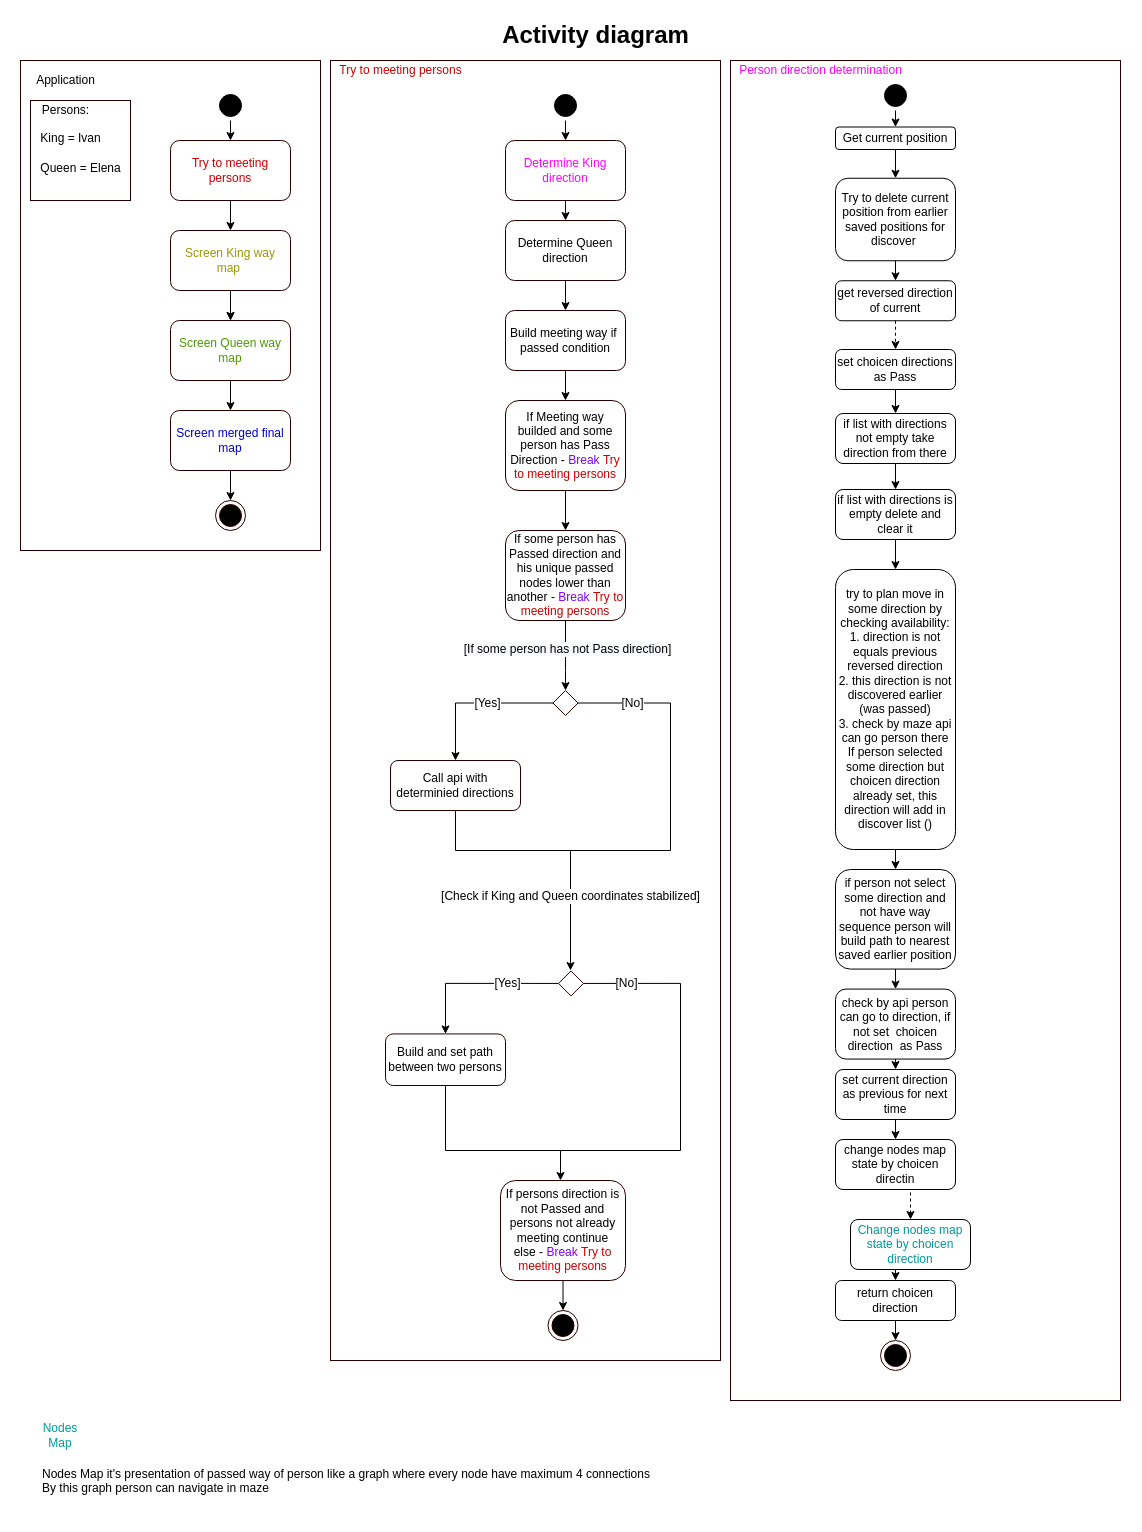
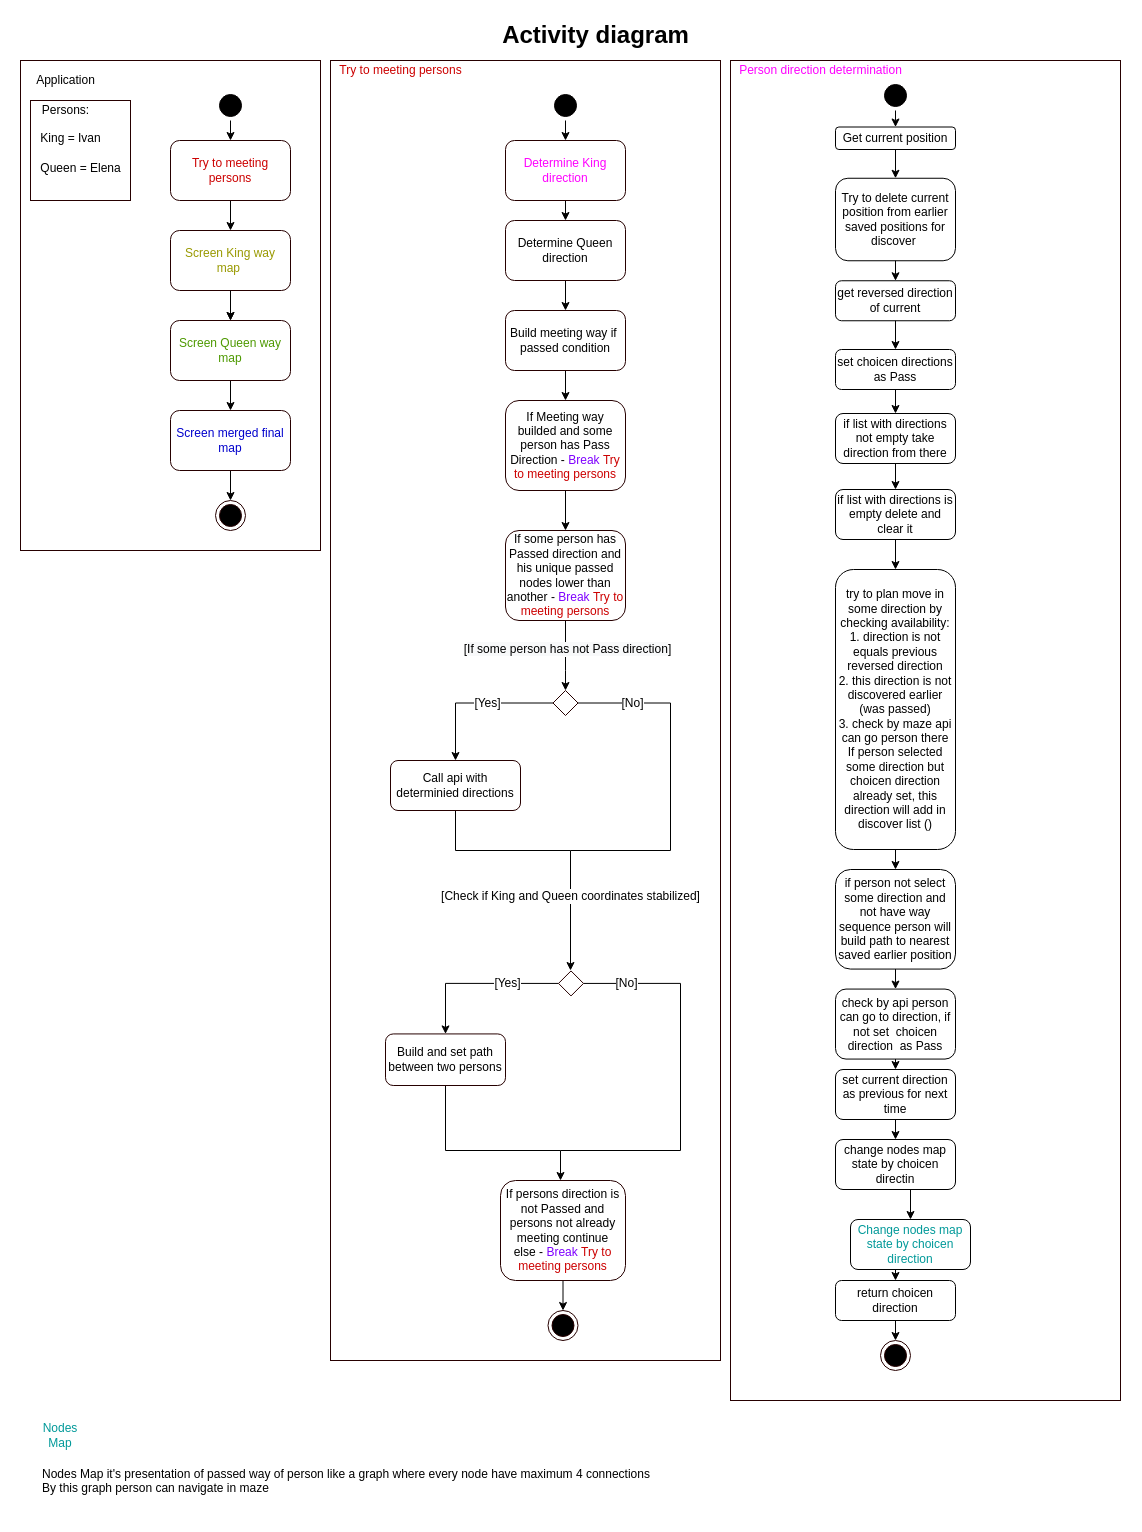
- <mxCell id="62" style="edgeStyle=orthogonalEdgeStyle;rounded=0;orthogonalLoop=1;jettySize=auto;html=1;exitX=0.5;exitY=1;exitDx=0;exitDy=0;fontColor=#000000;entryX=0.5;entryY=0;entryDx=0;entryDy=0;dashed=1;" edge="1" parent="1" source="63" target="67"><mxGeometry relative="1" as="geometry"><mxPoint x="895" y="349" as="targetPoint" /></mxGeometry></mxCell>
+ <mxCell id="62" style="edgeStyle=orthogonalEdgeStyle;rounded=0;orthogonalLoop=1;jettySize=auto;html=1;exitX=0.5;exitY=1;exitDx=0;exitDy=0;fontColor=#000000;entryX=0.5;entryY=0;entryDx=0;entryDy=0;" edge="1" parent="1" source="63" target="67"><mxGeometry relative="1" as="geometry"><mxPoint x="895" y="349" as="targetPoint" /></mxGeometry></mxCell>
- <mxCell id="78" style="edgeStyle=orthogonalEdgeStyle;rounded=0;orthogonalLoop=1;jettySize=auto;html=1;exitX=0.5;exitY=1;exitDx=0;exitDy=0;fontColor=#000000;entryX=0.5;entryY=0;entryDx=0;entryDy=0;dashed=1;" edge="1" parent="1" source="79" target="81"><mxGeometry relative="1" as="geometry"><mxPoint x="895" y="1259" as="targetPoint" /></mxGeometry></mxCell>
+ <mxCell id="78" style="edgeStyle=orthogonalEdgeStyle;rounded=0;orthogonalLoop=1;jettySize=auto;html=1;exitX=0.5;exitY=1;exitDx=0;exitDy=0;fontColor=#000000;entryX=0.5;entryY=0;entryDx=0;entryDy=0;" edge="1" parent="1" source="79" target="81"><mxGeometry relative="1" as="geometry"><mxPoint x="895" y="1259" as="targetPoint" /></mxGeometry></mxCell>
